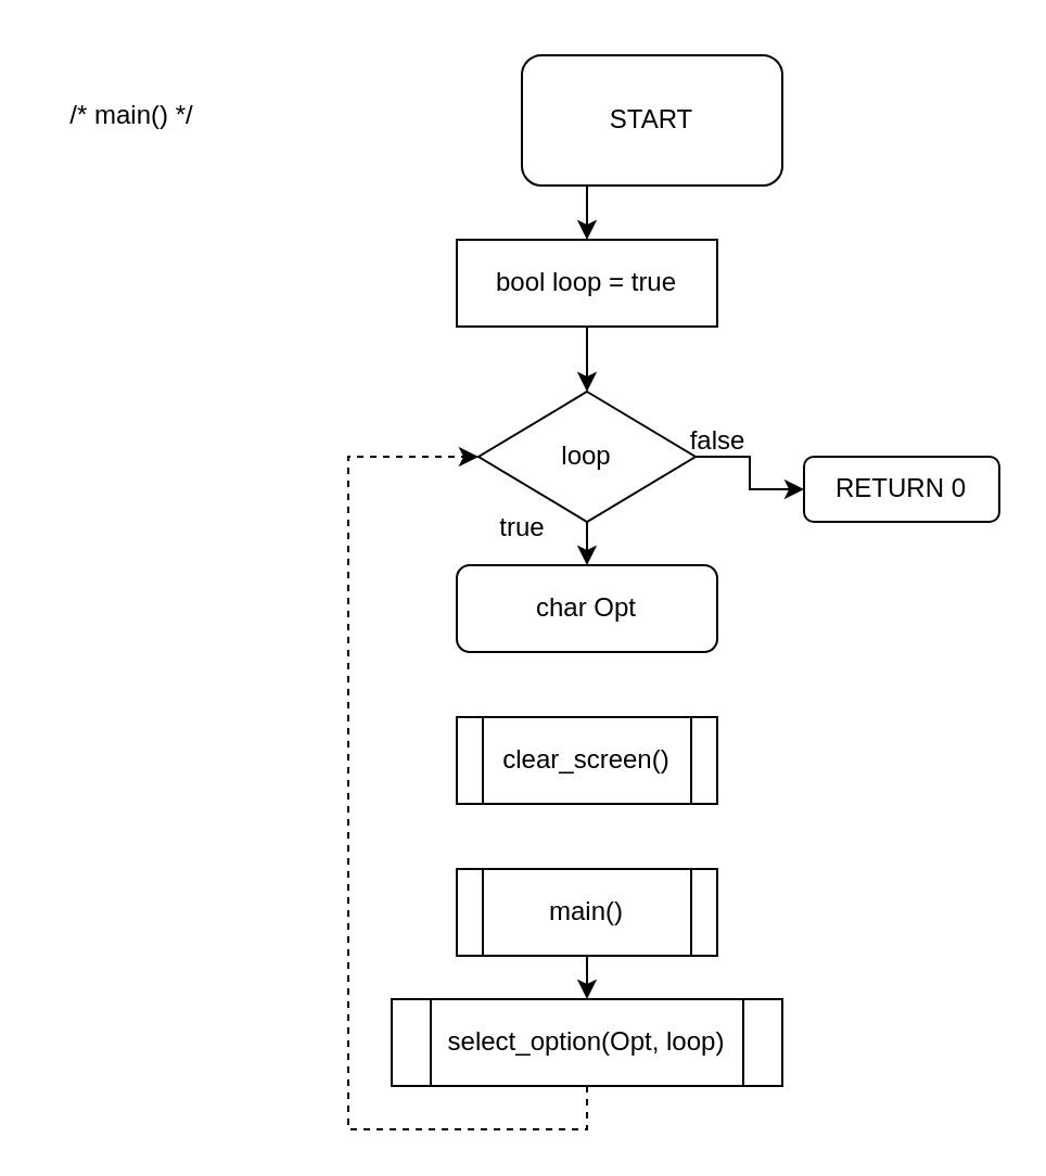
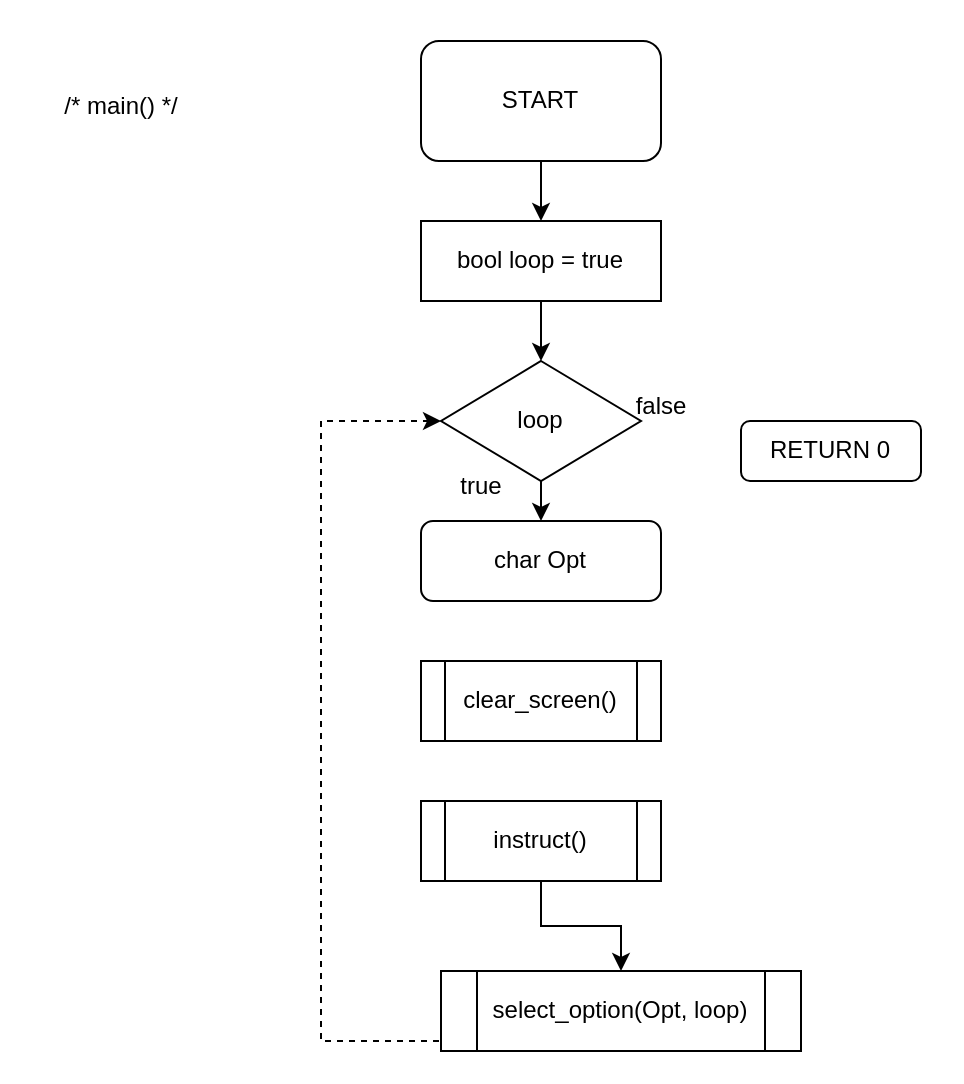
- <mxCell id="4" value="START" style="rounded=1;whiteSpace=wrap;html=1;" vertex="1" parent="1"><mxGeometry x="240" y="25" width="120" height="60" as="geometry" /></mxCell>
+ <mxCell id="4" value="START" style="rounded=1;whiteSpace=wrap;html=1;" vertex="1" parent="1"><mxGeometry x="210" y="20" width="120" height="60" as="geometry" /></mxCell>
- <mxCell id="8" style="edgeStyle=orthogonalEdgeStyle;rounded=0;orthogonalLoop=1;jettySize=auto;html=1;exitX=1;exitY=0.5;exitDx=0;exitDy=0;entryX=0;entryY=0.5;entryDx=0;entryDy=0;" edge="1" parent="1" source="9" target="18"><mxGeometry relative="1" as="geometry" /></mxCell>
- <mxCell id="14" value="main()" style="shape=process;whiteSpace=wrap;html=1;backgroundOutline=1;" vertex="1" parent="1"><mxGeometry x="210" y="400" width="120" height="40" as="geometry" /></mxCell>
+ <mxCell id="14" value="instruct()" style="shape=process;whiteSpace=wrap;html=1;backgroundOutline=1;" vertex="1" parent="1"><mxGeometry x="210" y="400" width="120" height="40" as="geometry" /></mxCell>
- <mxCell id="16" value="select_option(Opt, loop)" style="shape=process;whiteSpace=wrap;html=1;backgroundOutline=1;" vertex="1" parent="1"><mxGeometry x="180" y="460" width="180" height="40" as="geometry" /></mxCell>
+ <mxCell id="16" value="select_option(Opt, loop)" style="shape=process;whiteSpace=wrap;html=1;backgroundOutline=1;" vertex="1" parent="1"><mxGeometry x="220" y="485" width="180" height="40" as="geometry" /></mxCell>
